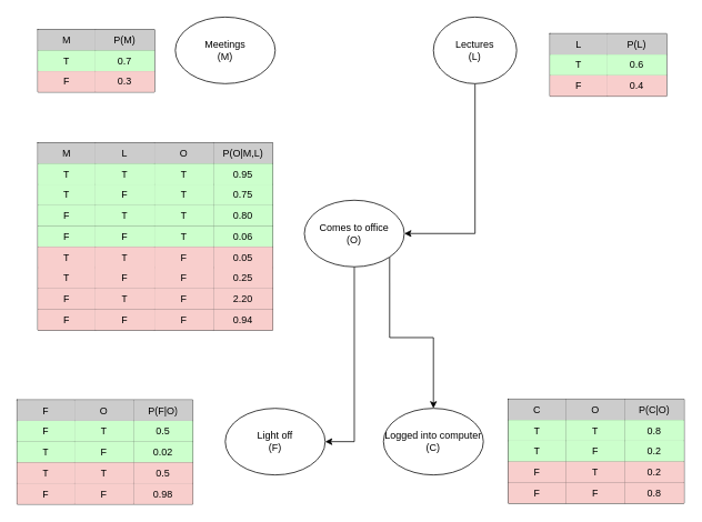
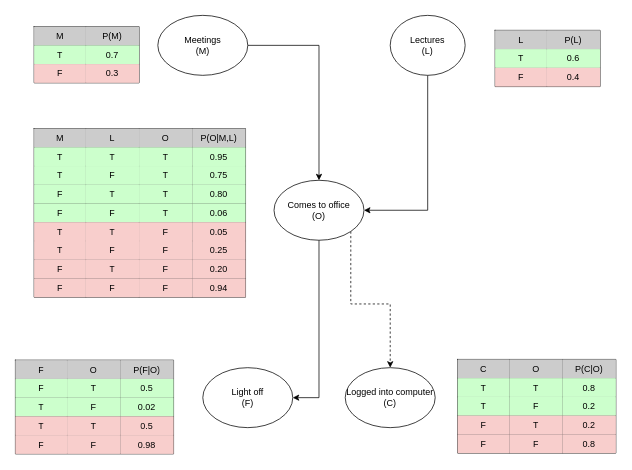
+ <mxCell id="2" style="edgeStyle=orthogonalEdgeStyle;rounded=0;orthogonalLoop=1;jettySize=auto;html=1;exitX=1;exitY=0.5;exitDx=0;exitDy=0;entryX=0.5;entryY=0;entryDx=0;entryDy=0;" edge="1" parent="1" source="3" target="9"><mxGeometry relative="1" as="geometry" /></mxCell>
- <mxCell id="61" value="2.20" style="shape=partialRectangle;html=1;whiteSpace=wrap;connectable=0;fillColor=#f8cecc;top=0;left=0;bottom=0;right=0;overflow=hidden;strokeColor=#b85450;" parent="57" vertex="1"><mxGeometry x="211" width="71" height="25" as="geometry"><mxRectangle width="71" height="25" as="alternateBounds" /></mxGeometry></mxCell>
+ <mxCell id="61" value="0.20" style="shape=partialRectangle;html=1;whiteSpace=wrap;connectable=0;fillColor=#f8cecc;top=0;left=0;bottom=0;right=0;overflow=hidden;strokeColor=#b85450;" parent="57" vertex="1"><mxGeometry x="211" width="71" height="25" as="geometry"><mxRectangle width="71" height="25" as="alternateBounds" /></mxGeometry></mxCell>
- <mxCell id="7" style="edgeStyle=orthogonalEdgeStyle;rounded=0;orthogonalLoop=1;jettySize=auto;html=1;exitX=1;exitY=1;exitDx=0;exitDy=0;entryX=0.5;entryY=0;entryDx=0;entryDy=0;" parent="1" source="9" target="10" edge="1"><mxGeometry relative="1" as="geometry" /></mxCell>
+ <mxCell id="7" style="edgeStyle=orthogonalEdgeStyle;rounded=0;orthogonalLoop=1;jettySize=auto;html=1;exitX=1;exitY=1;exitDx=0;exitDy=0;entryX=0.5;entryY=0;entryDx=0;entryDy=0;dashed=1;" parent="1" source="9" target="10" edge="1"><mxGeometry relative="1" as="geometry" /></mxCell>
